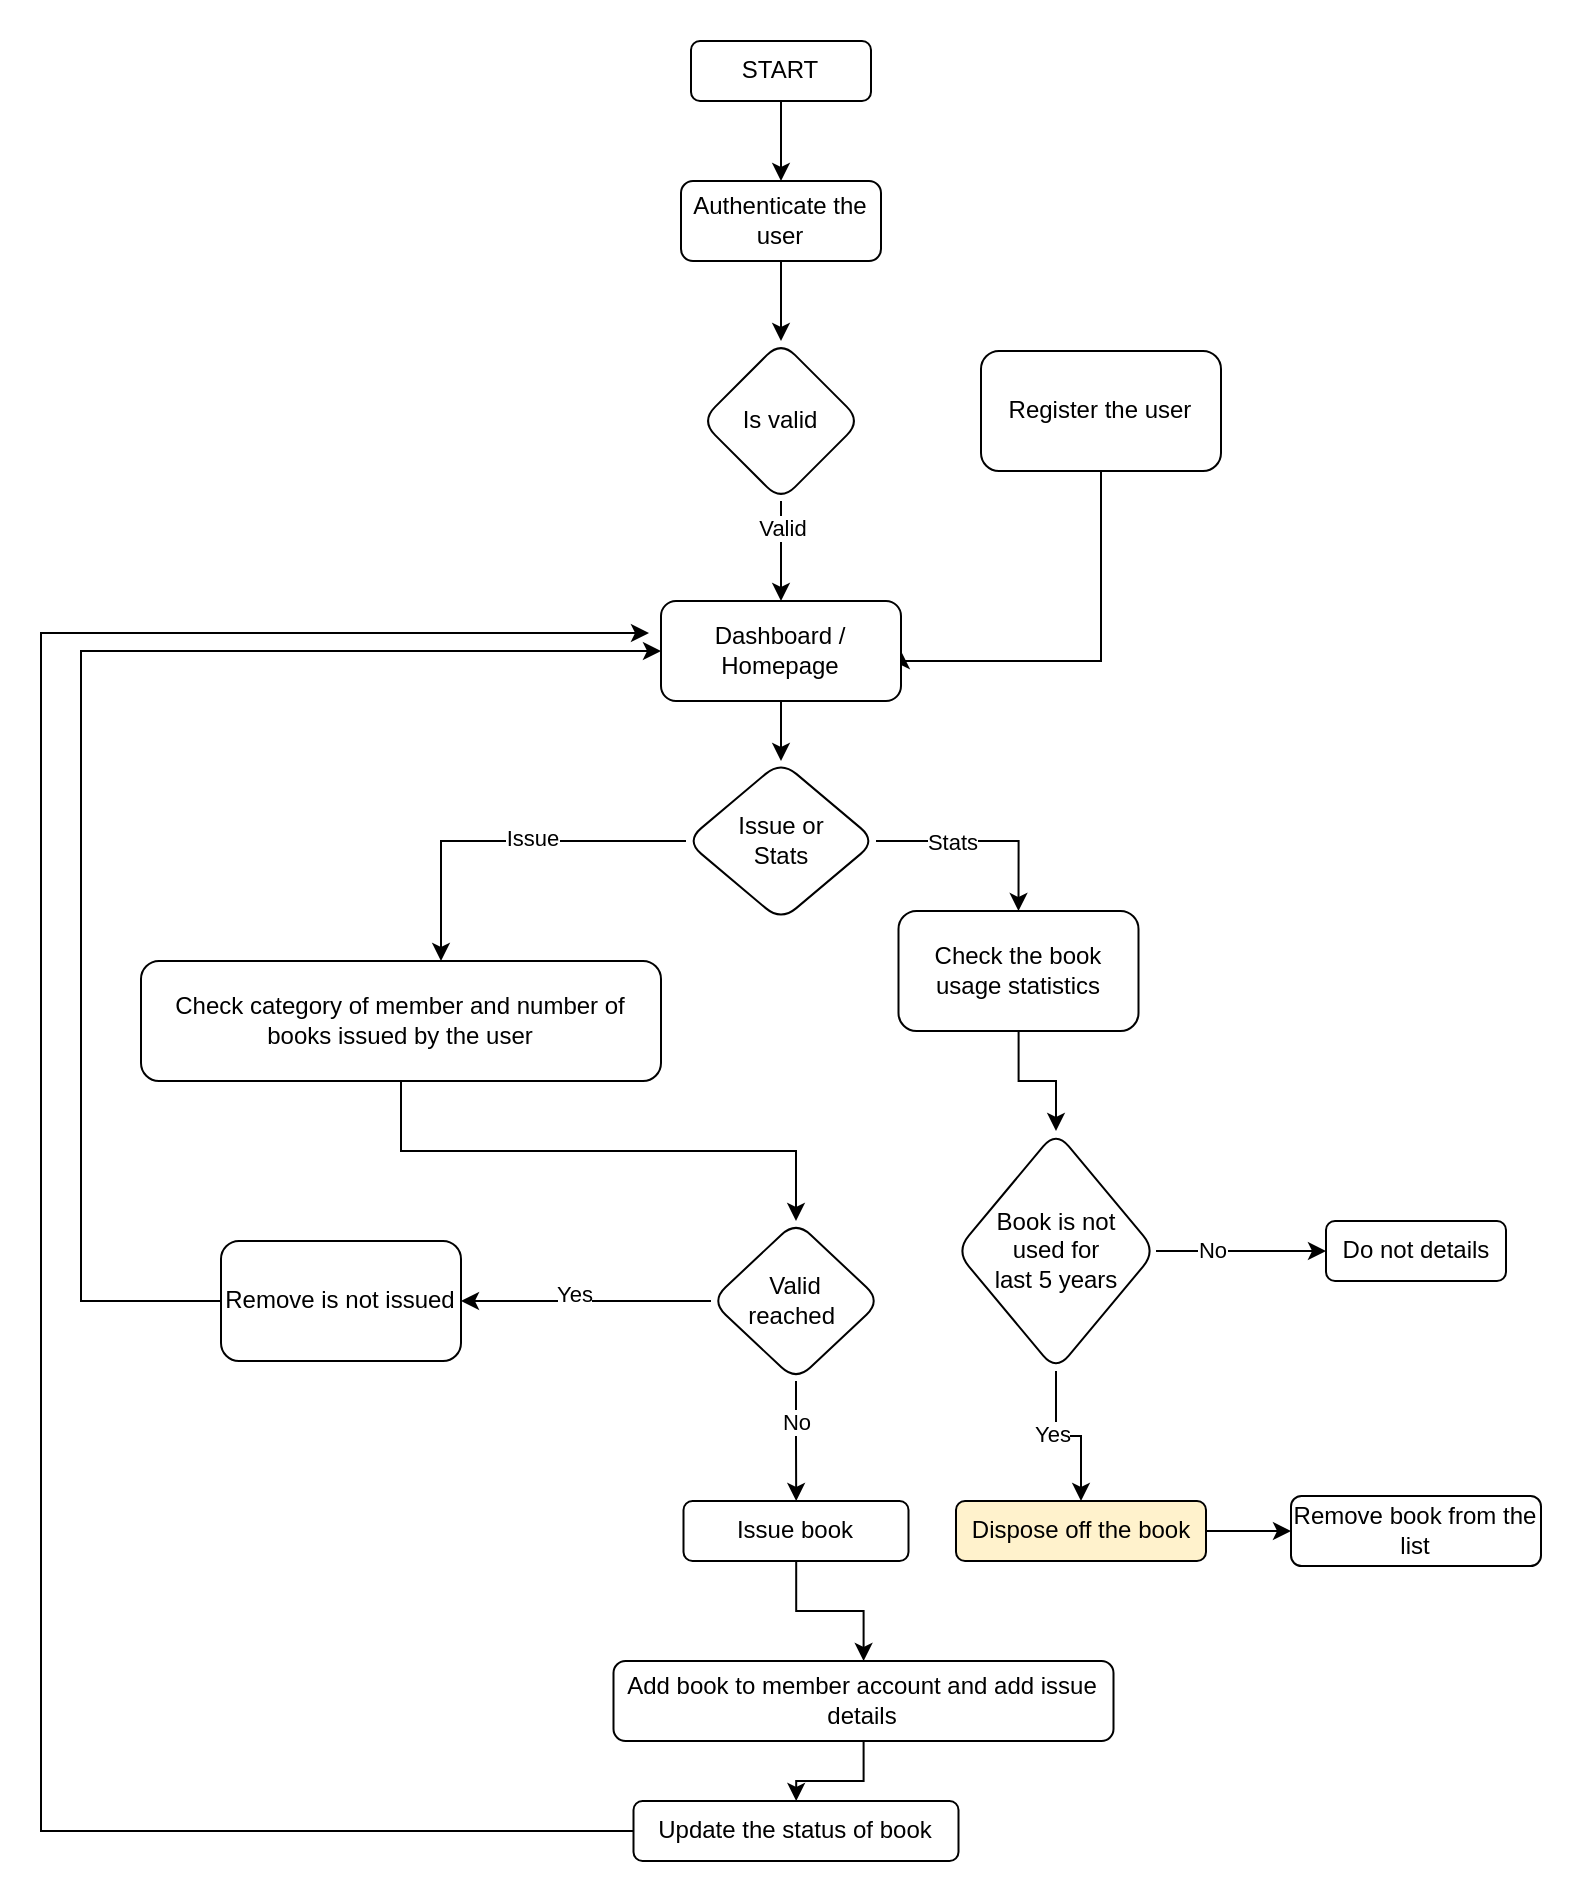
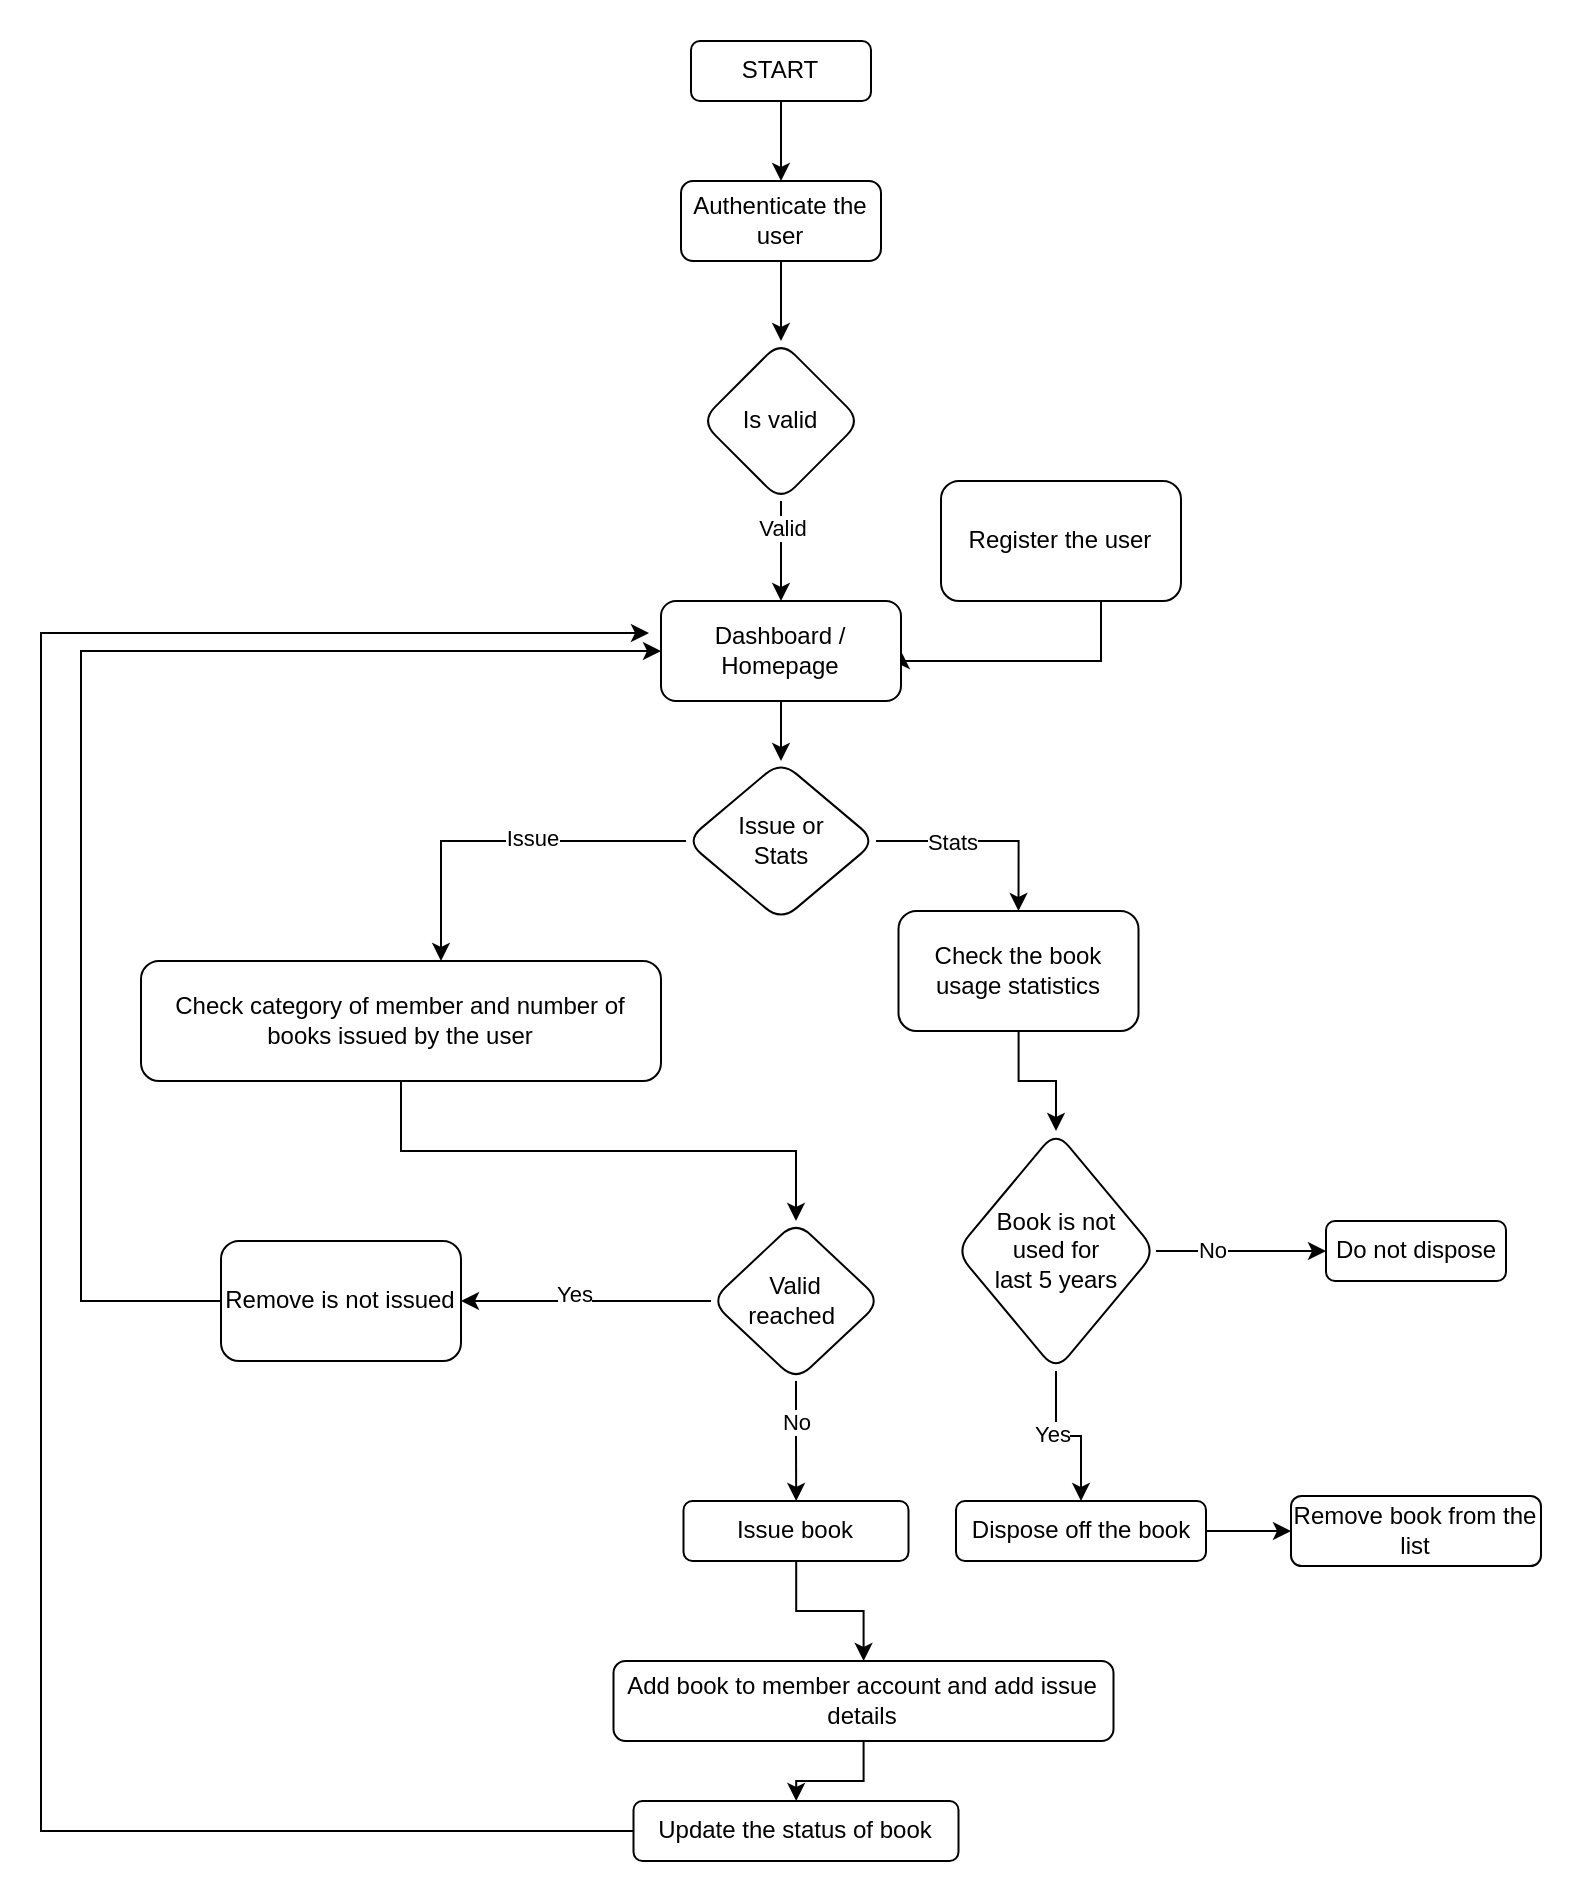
- <mxCell id="10" value="Register the user" style="whiteSpace=wrap;html=1;rounded=1;" vertex="1" parent="1"><mxGeometry x="490" y="175" width="120" height="60" as="geometry" /></mxCell>
+ <mxCell id="10" value="Register the user" style="whiteSpace=wrap;html=1;rounded=1;" vertex="1" parent="1"><mxGeometry x="470" y="240" width="120" height="60" as="geometry" /></mxCell>
- <mxCell id="43" value="Do not details" style="whiteSpace=wrap;html=1;rounded=1;" vertex="1" parent="1"><mxGeometry x="662.5" y="610" width="90" height="30" as="geometry" /></mxCell>
+ <mxCell id="43" value="Do not dispose" style="whiteSpace=wrap;html=1;rounded=1;" vertex="1" parent="1"><mxGeometry x="662.5" y="610" width="90" height="30" as="geometry" /></mxCell>
- <mxCell id="41" value="Dispose off the book" style="whiteSpace=wrap;html=1;rounded=1;fillColor=#fff2cc;" vertex="1" parent="1"><mxGeometry x="477.5" y="750" width="125" height="30" as="geometry" /></mxCell>
+ <mxCell id="41" value="Dispose off the book" style="whiteSpace=wrap;html=1;rounded=1;" vertex="1" parent="1"><mxGeometry x="477.5" y="750" width="125" height="30" as="geometry" /></mxCell>
